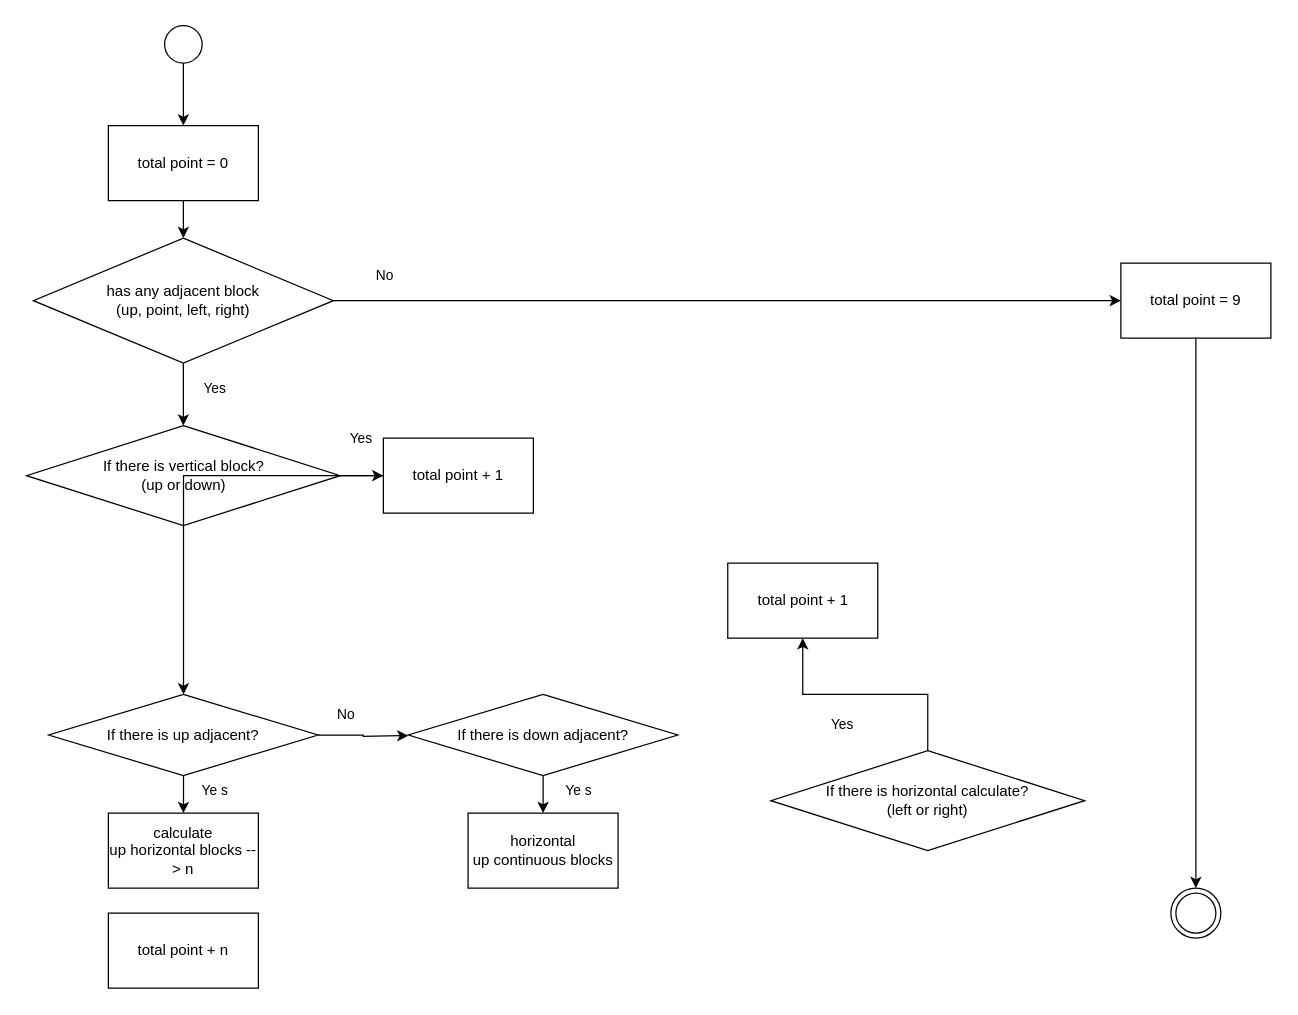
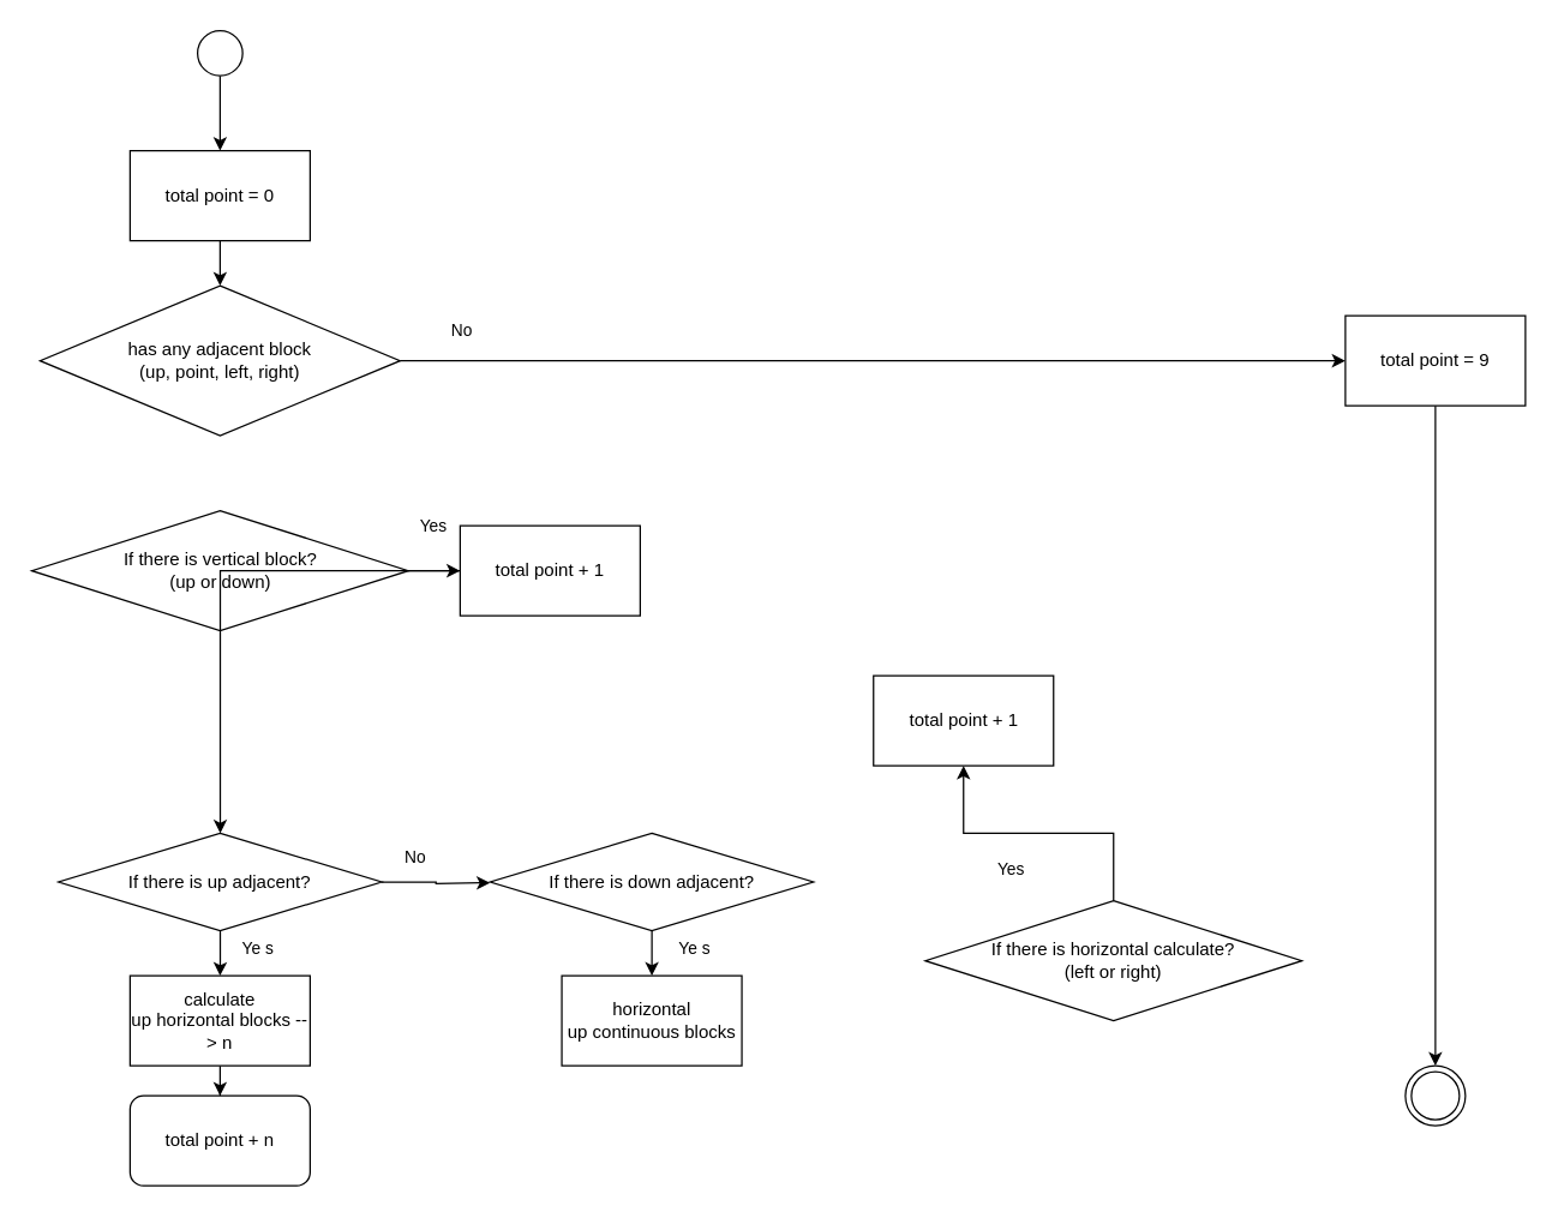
- <mxCell id="9" value="Yes" style="edgeStyle=orthogonalEdgeStyle;rounded=0;orthogonalLoop=1;jettySize=auto;html=1;exitX=0.5;exitY=1;exitDx=0;exitDy=0;" edge="1" parent="1" source="5" target="11"><mxGeometry x="-0.2" y="25" relative="1" as="geometry"><mxPoint x="211.5" y="390" as="sourcePoint" /><mxPoint as="offset" /></mxGeometry></mxCell>
+ <mxCell id="22" value="" style="edgeStyle=orthogonalEdgeStyle;rounded=0;orthogonalLoop=1;jettySize=auto;html=1;" edge="1" parent="1" source="23" target="27"><mxGeometry relative="1" as="geometry" /></mxCell>
- <mxCell id="27" value="&lt;span&gt;total point + n&lt;/span&gt;" style="whiteSpace=wrap;html=1;" vertex="1" parent="1"><mxGeometry x="86" y="730" width="120" height="60" as="geometry" /></mxCell>
+ <mxCell id="27" value="&lt;span&gt;total point + n&lt;/span&gt;" style="whiteSpace=wrap;html=1;rounded=1;" vertex="1" parent="1"><mxGeometry x="86" y="730" width="120" height="60" as="geometry" /></mxCell>
